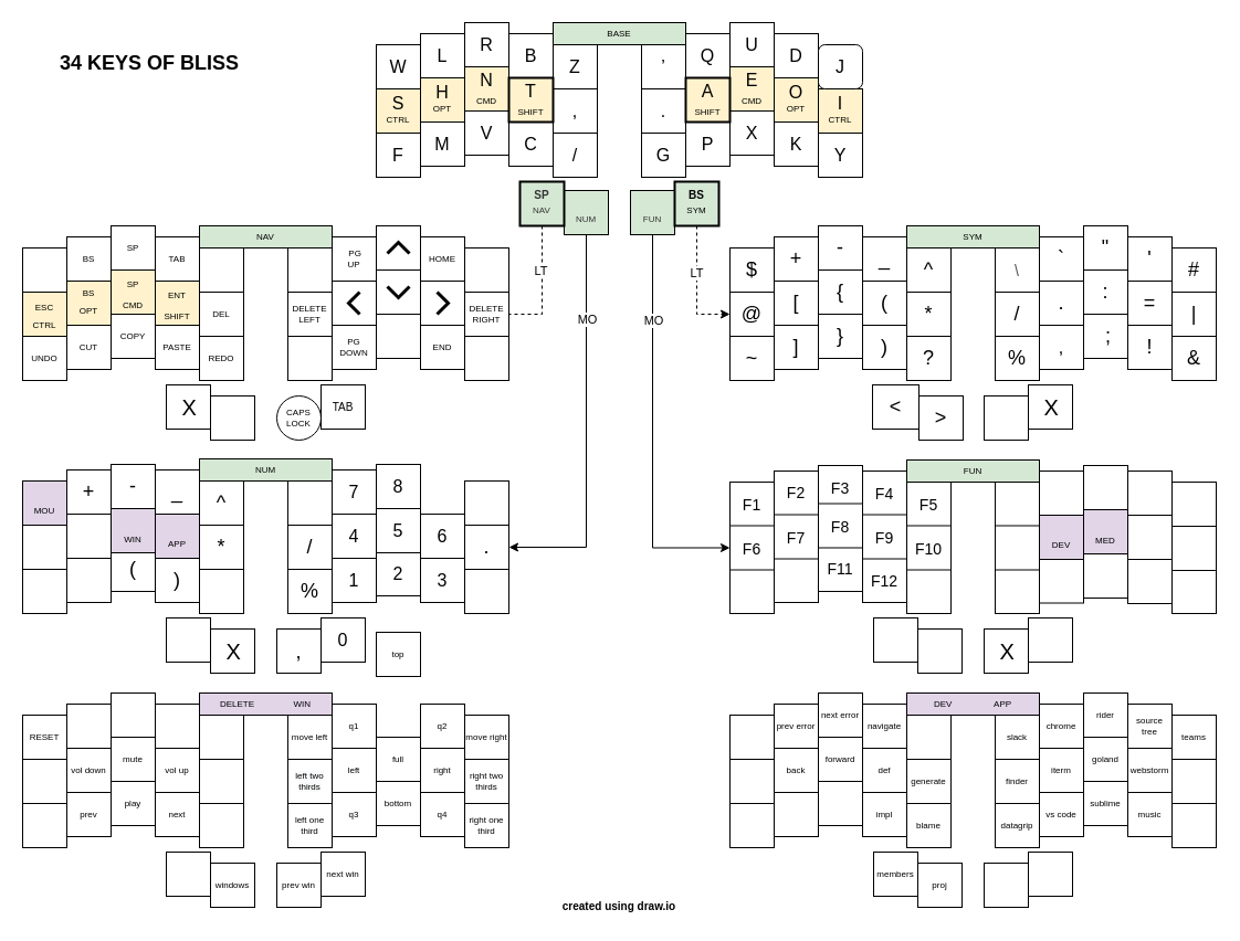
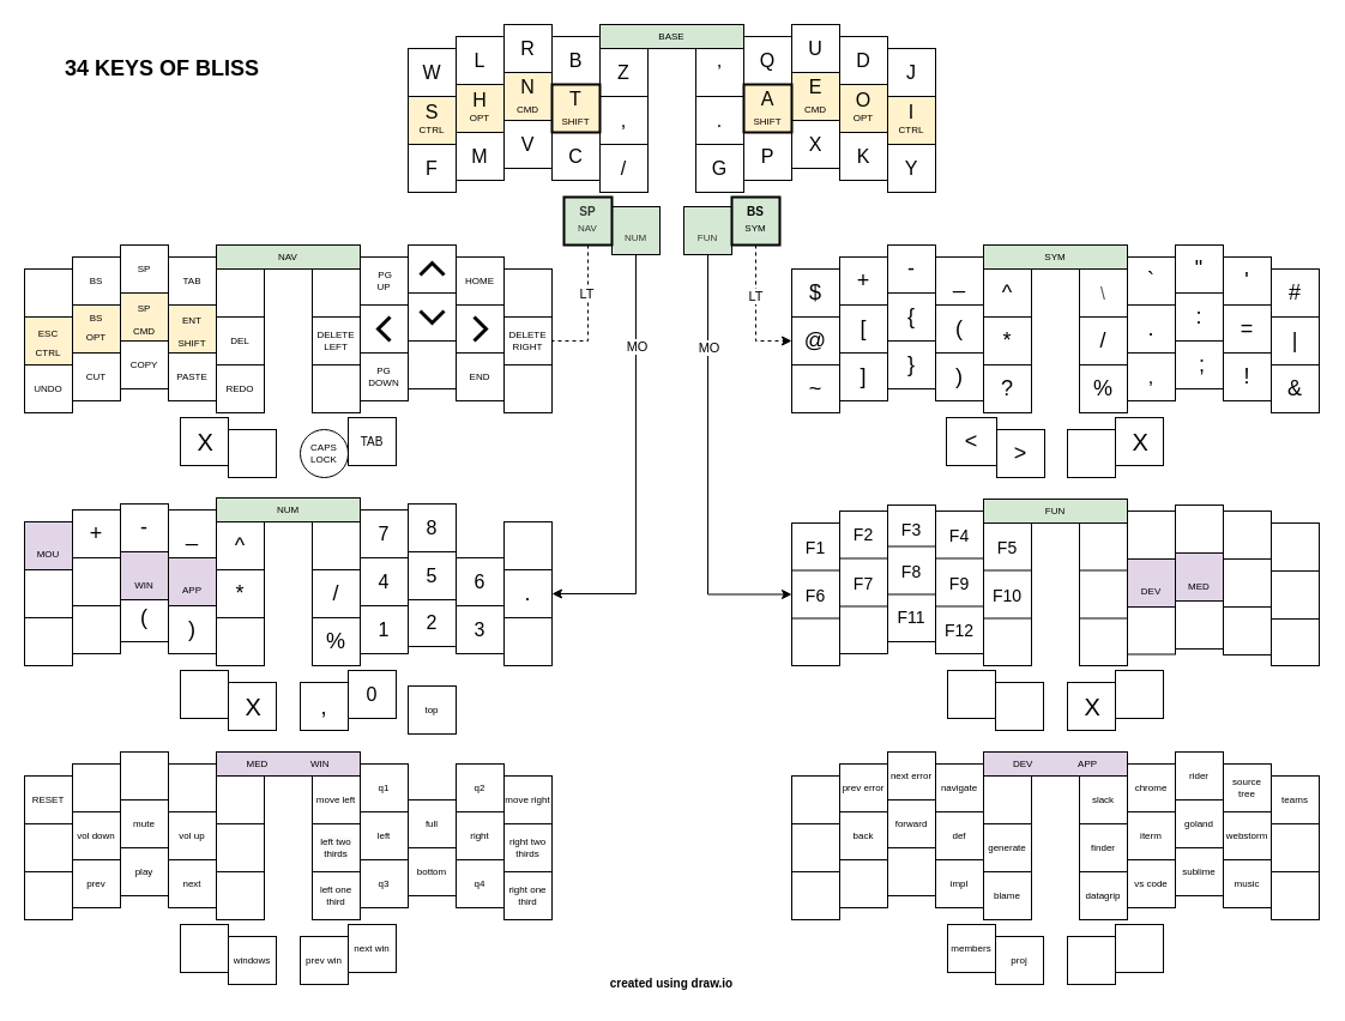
- <mxCell id="248" value="J" style="whiteSpace=wrap;html=1;fontSize=16;shadow=0;sketch=0;rounded=1;" parent="1" vertex="1"><mxGeometry x="740" y="40" width="40" height="40" as="geometry" /></mxCell>
+ <mxCell id="248" value="J" style="rounded=0;whiteSpace=wrap;html=1;fontSize=16;shadow=0;sketch=0;" parent="1" vertex="1"><mxGeometry x="740" y="40" width="40" height="40" as="geometry" /></mxCell>
- <mxCell id="17" value="DELETE&amp;nbsp; &amp;nbsp; &amp;nbsp; &amp;nbsp; &amp;nbsp; &amp;nbsp; &amp;nbsp; &amp;nbsp; WIN" style="rounded=0;whiteSpace=wrap;html=1;fontSize=8;fillColor=#e1d5e7;shadow=0;sketch=0;" parent="1" vertex="1"><mxGeometry x="180" y="627" width="120" height="20" as="geometry" /></mxCell>
+ <mxCell id="17" value="MED&amp;nbsp; &amp;nbsp; &amp;nbsp; &amp;nbsp; &amp;nbsp; &amp;nbsp; &amp;nbsp; &amp;nbsp; WIN" style="rounded=0;whiteSpace=wrap;html=1;fontSize=8;fillColor=#e1d5e7;shadow=0;sketch=0;" parent="1" vertex="1"><mxGeometry x="180" y="627" width="120" height="20" as="geometry" /></mxCell>
